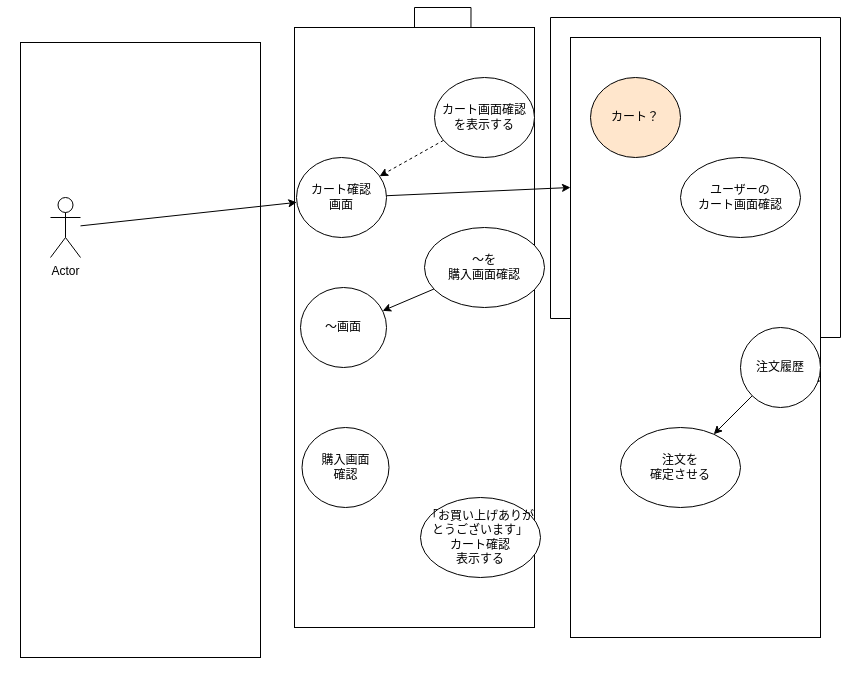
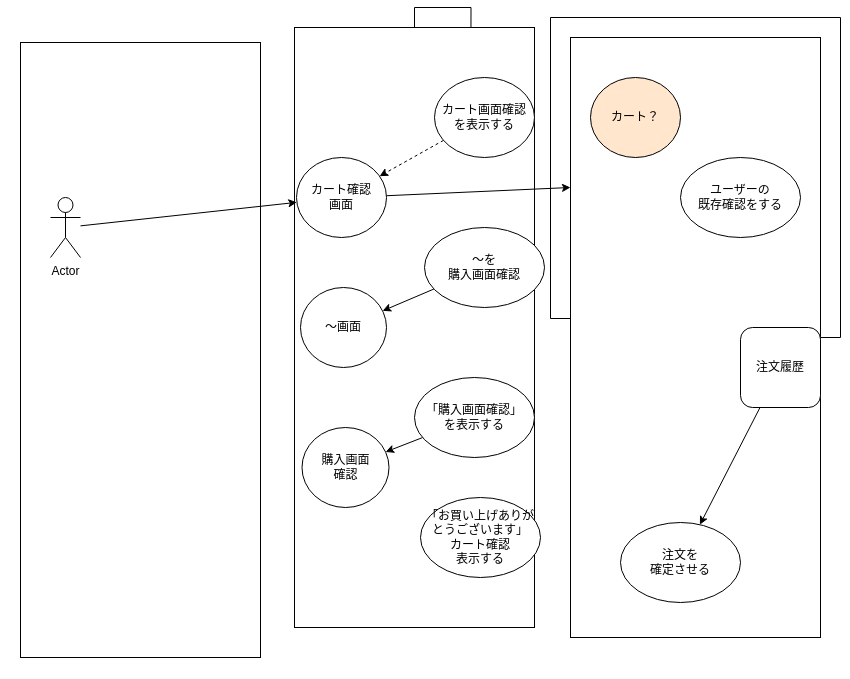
- <mxCell id="21" value="ユーザーの&lt;div&gt;カート画面確認&lt;/div&gt;" style="ellipse;whiteSpace=wrap;html=1;" vertex="1" parent="1"><mxGeometry x="680" y="150" width="120" height="80" as="geometry" /></mxCell>
+ <mxCell id="21" value="ユーザーの&lt;div&gt;既存確認をする&lt;/div&gt;" style="ellipse;whiteSpace=wrap;html=1;" vertex="1" parent="1"><mxGeometry x="680" y="150" width="120" height="80" as="geometry" /></mxCell>
- <mxCell id="24" value="注文履歴" style="ellipse;whiteSpace=wrap;html=1;" vertex="1" parent="1"><mxGeometry x="740" y="320" width="80" height="80" as="geometry" /></mxCell>
+ <mxCell id="24" value="注文履歴" style="whiteSpace=wrap;html=1;rounded=1;" vertex="1" parent="1"><mxGeometry x="740" y="320" width="80" height="80" as="geometry" /></mxCell>
+ <mxCell id="17" value="「購入画面確認」&lt;div&gt;を表示する&lt;/div&gt;" style="ellipse;whiteSpace=wrap;html=1;" vertex="1" parent="1"><mxGeometry x="414" y="370" width="120" height="80" as="geometry" /></mxCell>
+ <mxCell id="16" style="edgeStyle=none;rounded=0;orthogonalLoop=1;jettySize=auto;html=1;" edge="1" parent="1" source="17" target="18"><mxGeometry relative="1" as="geometry" /></mxCell>
- <mxCell id="25" value="注文を&lt;div&gt;確定させる&lt;/div&gt;" style="ellipse;whiteSpace=wrap;html=1;" vertex="1" parent="1"><mxGeometry x="620" y="420" width="120" height="80" as="geometry" /></mxCell>
+ <mxCell id="25" value="注文を&lt;div&gt;確定させる&lt;/div&gt;" style="ellipse;whiteSpace=wrap;html=1;" vertex="1" parent="1"><mxGeometry x="620" y="515" width="120" height="80" as="geometry" /></mxCell>
